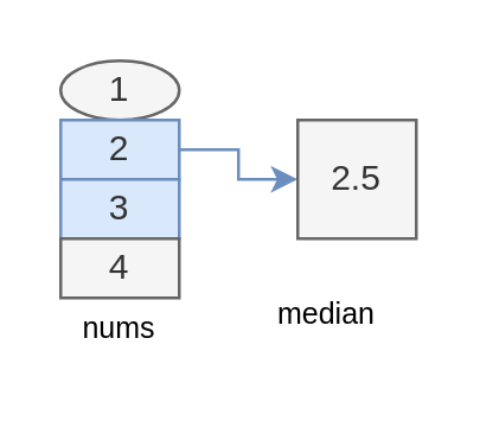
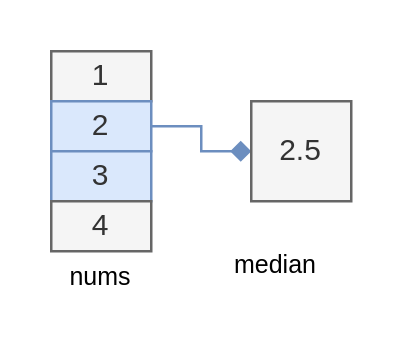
- <mxCell id="2" value="1" style="ellipse;whiteSpace=wrap;html=1;fillColor=#f5f5f5;fontColor=#333333;strokeColor=#666666;" parent="1" vertex="1"><mxGeometry x="20" y="20" width="40" height="20" as="geometry" /></mxCell>
+ <mxCell id="2" value="1" style="rounded=0;whiteSpace=wrap;html=1;fillColor=#f5f5f5;fontColor=#333333;strokeColor=#666666;" parent="1" vertex="1"><mxGeometry x="20" y="20" width="40" height="20" as="geometry" /></mxCell>
- <mxCell id="4" style="edgeStyle=orthogonalEdgeStyle;rounded=0;orthogonalLoop=1;jettySize=auto;html=1;exitX=1;exitY=0.5;exitDx=0;exitDy=0;entryX=0;entryY=0.5;entryDx=0;entryDy=0;fillColor=#dae8fc;strokeColor=#6c8ebf;" parent="1" source="5" target="10" edge="1"><mxGeometry relative="1" as="geometry" /></mxCell>
+ <mxCell id="4" style="edgeStyle=orthogonalEdgeStyle;rounded=0;orthogonalLoop=1;jettySize=auto;html=1;exitX=1;exitY=0.5;exitDx=0;exitDy=0;entryX=0;entryY=0.5;entryDx=0;entryDy=0;fillColor=#dae8fc;strokeColor=#6c8ebf;endArrow=diamond;" parent="1" source="5" target="10" edge="1"><mxGeometry relative="1" as="geometry" /></mxCell>
